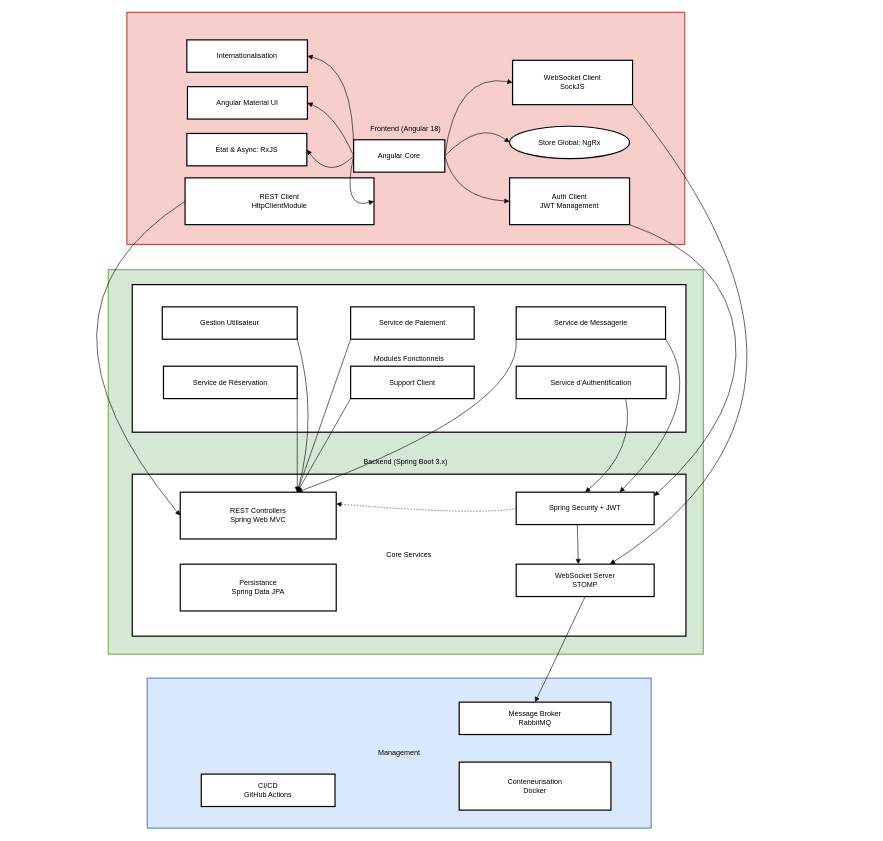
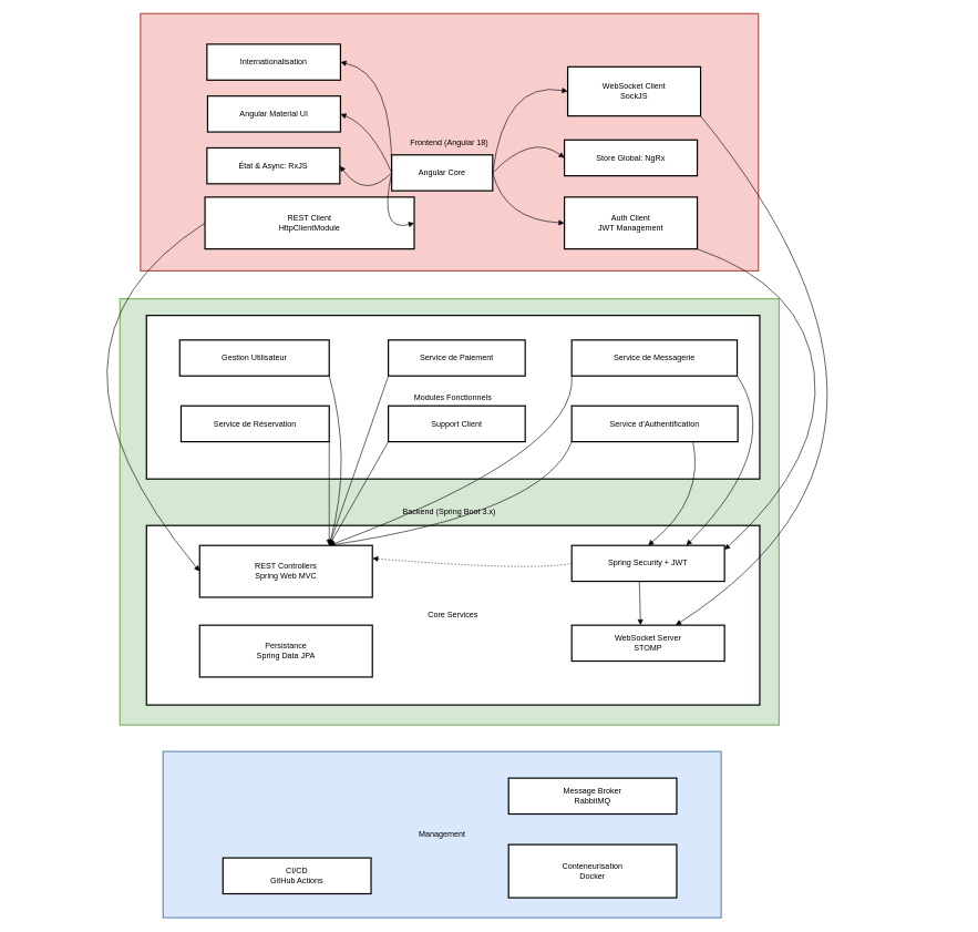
- <mxCell id="27" value="Store Global: NgRx" style="ellipse;whiteSpace=wrap;strokeWidth=2;" vertex="1" parent="1"><mxGeometry x="849" y="210" width="200" height="54" as="geometry" /></mxCell>
+ <mxCell id="27" value="Store Global: NgRx" style="whiteSpace=wrap;strokeWidth=2;" vertex="1" parent="1"><mxGeometry x="849" y="210" width="200" height="54" as="geometry" /></mxCell>
+ <mxCell id="17" value="" style="curved=1;startArrow=none;endArrow=block;exitX=0;exitY=1;entryX=0.75;entryY=0;rounded=0;entryDx=0;entryDy=0;exitDx=0;exitDy=0;" edge="1" parent="1" source="6" target="41"><mxGeometry relative="1" as="geometry"><Array as="points"><mxPoint x="820" y="770" /></Array></mxGeometry></mxCell>
- <mxCell id="22" value="" style="curved=1;startArrow=none;endArrow=block;exitX=0.5;exitY=1;entryX=0.5;entryY=0;rounded=0;" edge="1" parent="1" source="11" target="13"><mxGeometry relative="1" as="geometry"><Array as="points" /></mxGeometry></mxCell>
